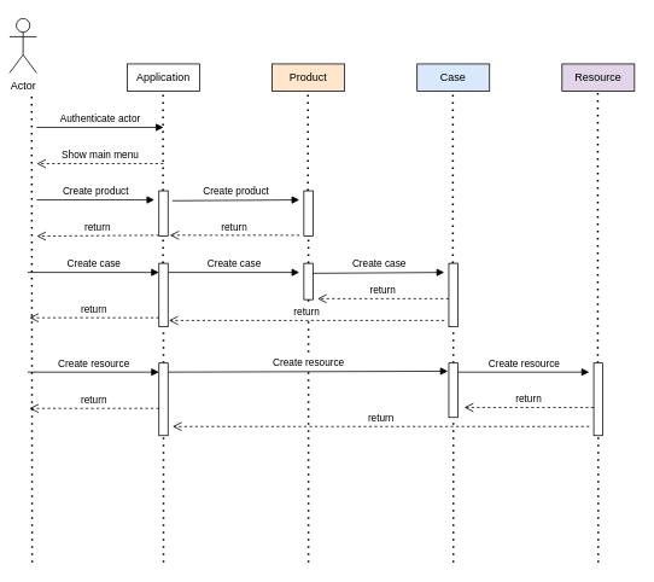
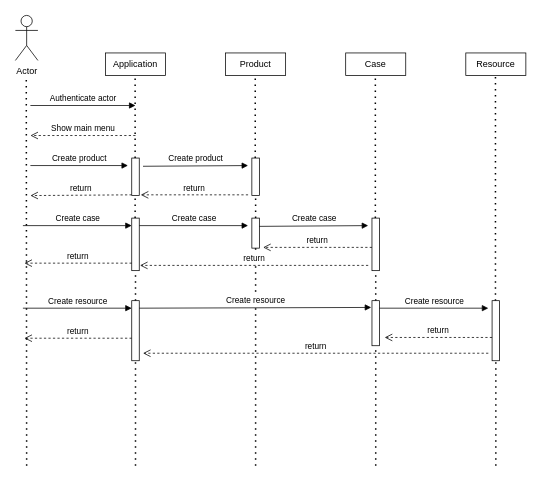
- <mxCell id="2" value="Actor" style="shape=umlActor;verticalLabelPosition=bottom;verticalAlign=top;html=1;outlineConnect=0;" vertex="1" parent="1"><mxGeometry x="10" y="20" width="30" height="60" as="geometry" /></mxCell>
+ <mxCell id="2" value="Actor" style="shape=umlActor;verticalLabelPosition=bottom;verticalAlign=top;html=1;outlineConnect=0;" vertex="1" parent="1"><mxGeometry x="20" y="20" width="30" height="60" as="geometry" /></mxCell>
- <mxCell id="5" value="Product" style="rounded=0;whiteSpace=wrap;html=1;fillColor=#ffe6cc;" vertex="1" parent="1"><mxGeometry x="300" y="70" width="80" height="30" as="geometry" /></mxCell>
+ <mxCell id="5" value="Product" style="rounded=0;whiteSpace=wrap;html=1;" vertex="1" parent="1"><mxGeometry x="300" y="70" width="80" height="30" as="geometry" /></mxCell>
- <mxCell id="6" value="Case" style="rounded=0;whiteSpace=wrap;html=1;fillColor=#dae8fc;" vertex="1" parent="1"><mxGeometry x="460" y="70" width="80" height="30" as="geometry" /></mxCell>
+ <mxCell id="6" value="Case" style="rounded=0;whiteSpace=wrap;html=1;" vertex="1" parent="1"><mxGeometry x="460" y="70" width="80" height="30" as="geometry" /></mxCell>
- <mxCell id="7" value="Resource" style="rounded=0;whiteSpace=wrap;html=1;fillColor=#e1d5e7;" vertex="1" parent="1"><mxGeometry x="620" y="70" width="80" height="30" as="geometry" /></mxCell>
+ <mxCell id="7" value="Resource" style="rounded=0;whiteSpace=wrap;html=1;" vertex="1" parent="1"><mxGeometry x="620" y="70" width="80" height="30" as="geometry" /></mxCell>
